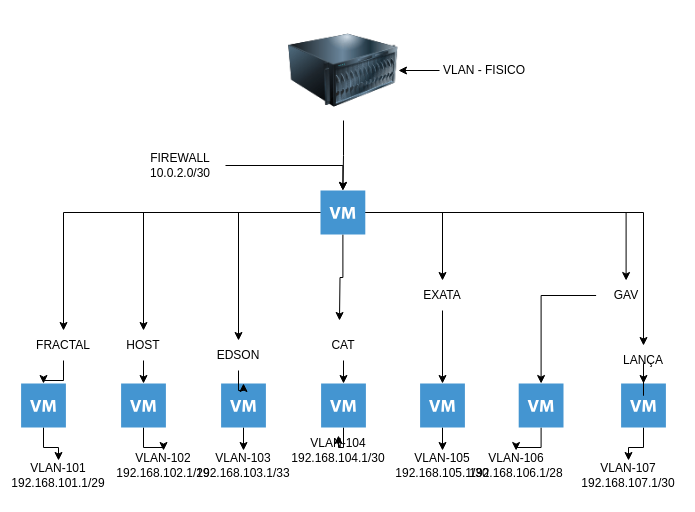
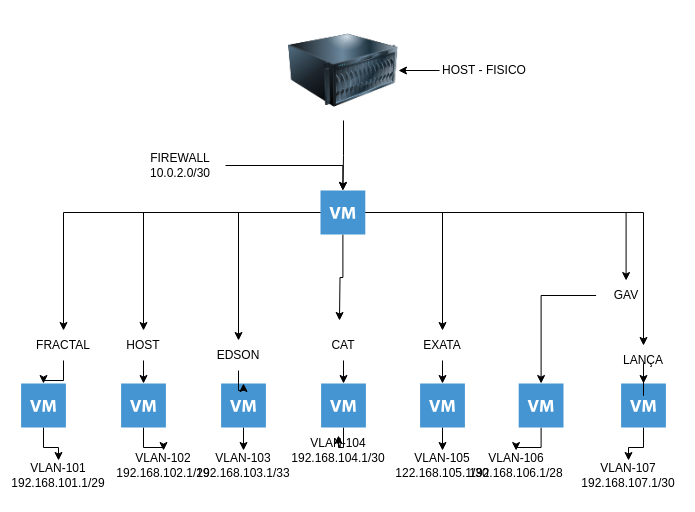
- <mxCell id="13" value="VLAN - FISICO" style="text;html=1;align=center;verticalAlign=middle;whiteSpace=wrap;rounded=0;" parent="1" vertex="1"><mxGeometry x="439" y="55" width="90" height="30" as="geometry" /></mxCell>
+ <mxCell id="13" value="HOST - FISICO" style="text;html=1;align=center;verticalAlign=middle;whiteSpace=wrap;rounded=0;" parent="1" vertex="1"><mxGeometry x="439" y="55" width="90" height="30" as="geometry" /></mxCell>
- <mxCell id="39" value="EXATA" style="text;html=1;align=center;verticalAlign=middle;whiteSpace=wrap;rounded=0;" parent="1" vertex="1"><mxGeometry x="412" y="280" width="60" height="30" as="geometry" /></mxCell>
+ <mxCell id="39" value="EXATA" style="text;html=1;align=center;verticalAlign=middle;whiteSpace=wrap;rounded=0;" parent="1" vertex="1"><mxGeometry x="412" y="330" width="60" height="30" as="geometry" /></mxCell>
- <mxCell id="48" value="VLAN-105&lt;div&gt;192.168.105.1/30&lt;/div&gt;" style="text;html=1;align=center;verticalAlign=middle;whiteSpace=wrap;rounded=0;" parent="1" vertex="1"><mxGeometry x="412" y="450" width="60" height="30" as="geometry" /></mxCell>
+ <mxCell id="48" value="VLAN-105&lt;div&gt;122.168.105.1/30&lt;/div&gt;" style="text;html=1;align=center;verticalAlign=middle;whiteSpace=wrap;rounded=0;" parent="1" vertex="1"><mxGeometry x="412" y="450" width="60" height="30" as="geometry" /></mxCell>
